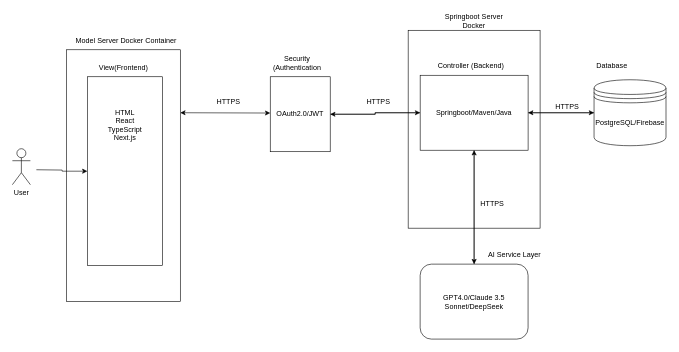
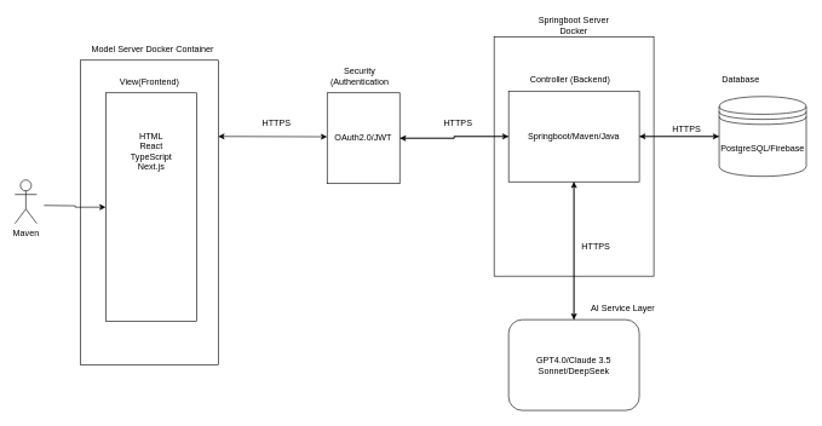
- <mxCell id="19" value="User" style="shape=umlActor;verticalLabelPosition=bottom;verticalAlign=top;html=1;outlineConnect=0;" vertex="1" parent="1"><mxGeometry x="20" y="247.5" width="30" height="60" as="geometry" /></mxCell>
+ <mxCell id="19" value="Maven" style="shape=umlActor;verticalLabelPosition=bottom;verticalAlign=top;html=1;outlineConnect=0;" vertex="1" parent="1"><mxGeometry x="20" y="247.5" width="30" height="60" as="geometry" /></mxCell>
